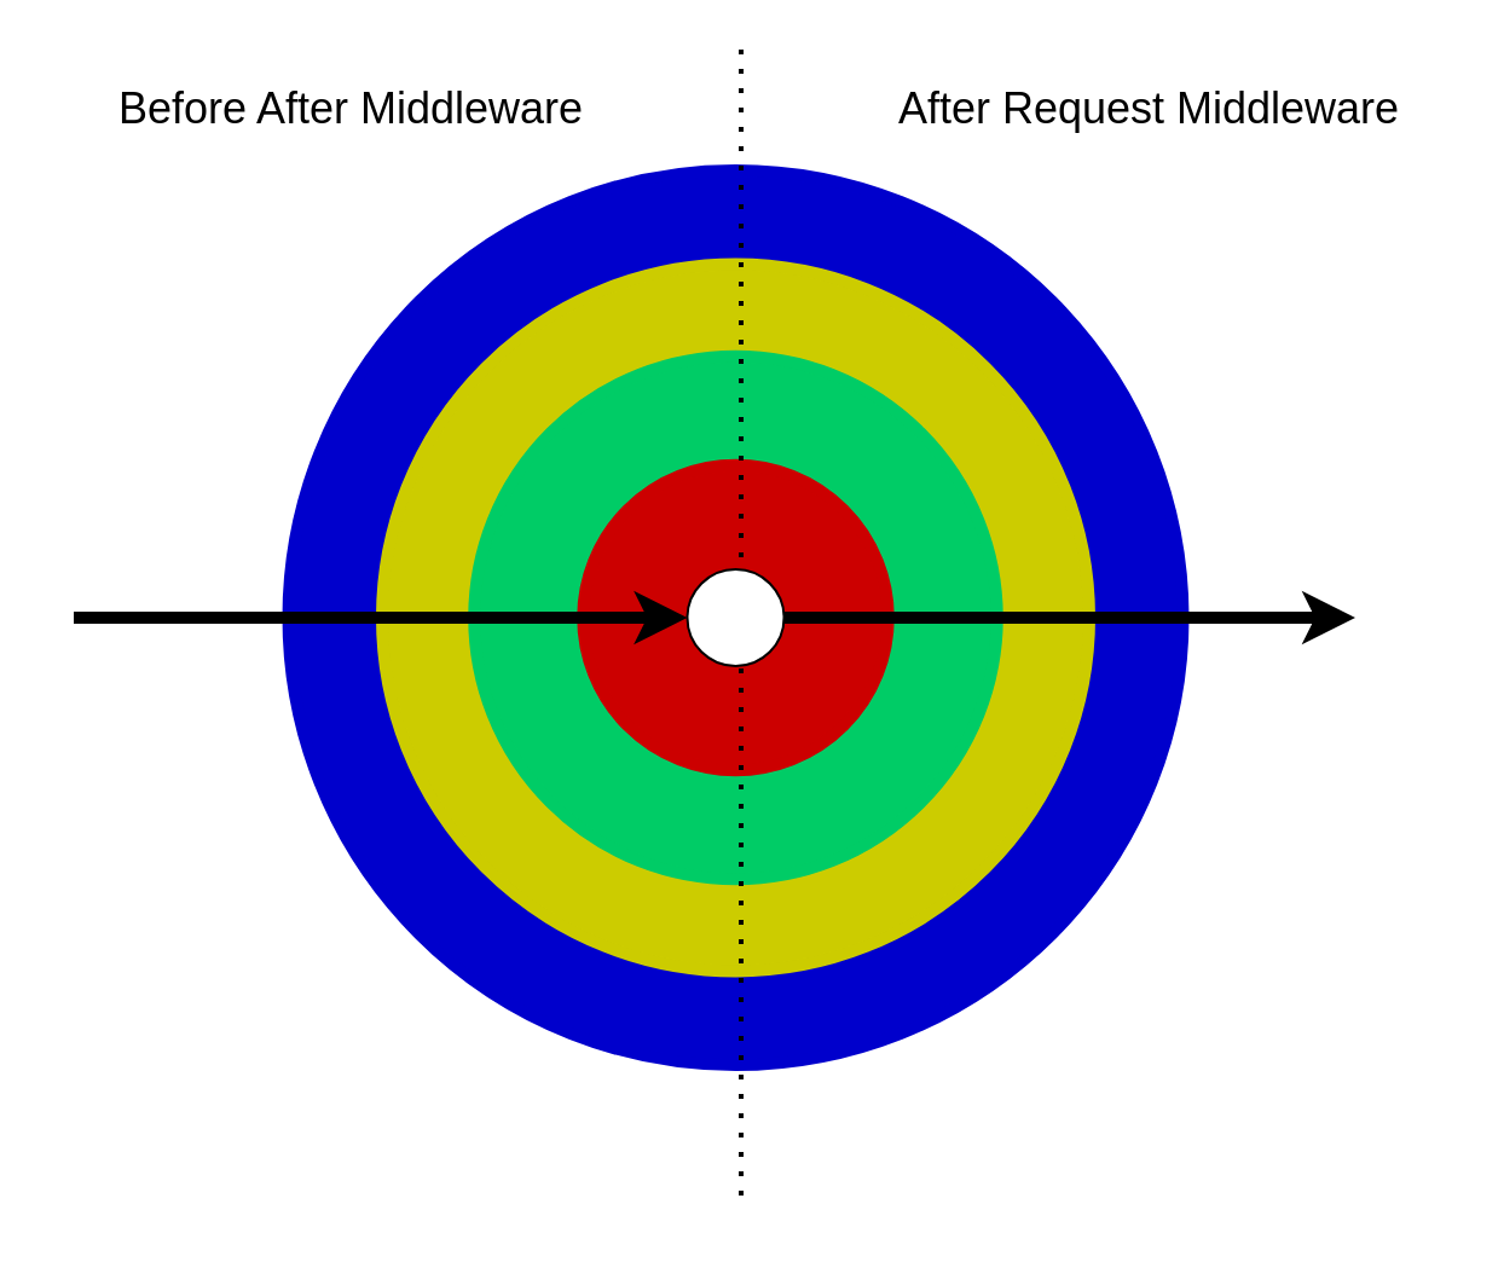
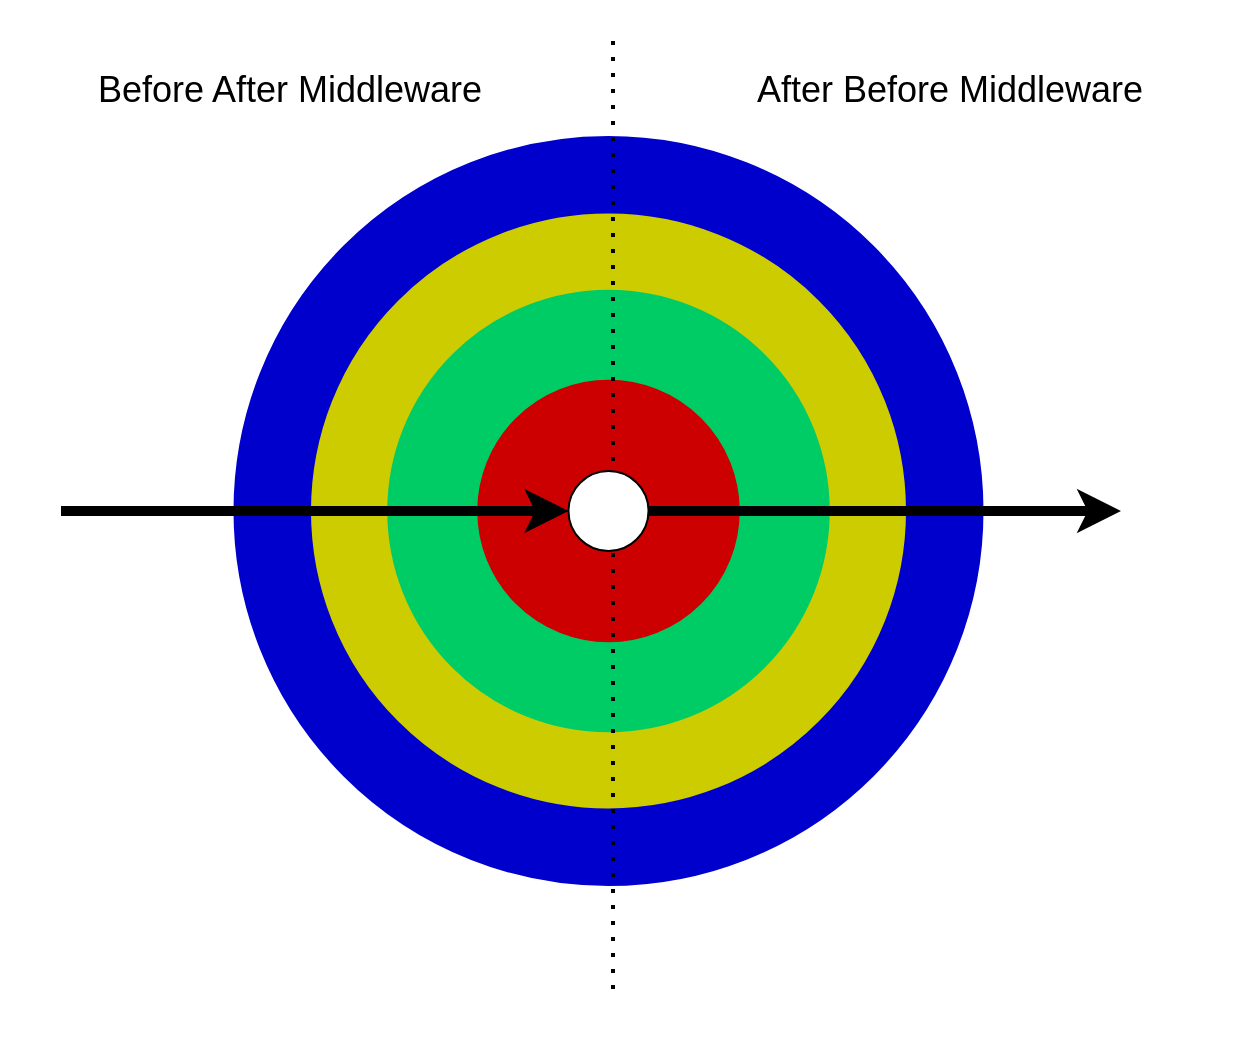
- <mxCell id="11" value="&lt;font style=&quot;font-size: 18px;&quot;&gt;After Request Middleware&lt;/font&gt;" style="text;html=1;strokeColor=none;fillColor=none;align=center;verticalAlign=middle;whiteSpace=wrap;rounded=0;" parent="1" vertex="1"><mxGeometry x="350" y="30" width="250" height="30" as="geometry" /></mxCell>
+ <mxCell id="11" value="&lt;font style=&quot;font-size: 18px;&quot;&gt;After Before Middleware&lt;/font&gt;" style="text;html=1;strokeColor=none;fillColor=none;align=center;verticalAlign=middle;whiteSpace=wrap;rounded=0;" parent="1" vertex="1"><mxGeometry x="350" y="30" width="250" height="30" as="geometry" /></mxCell>
